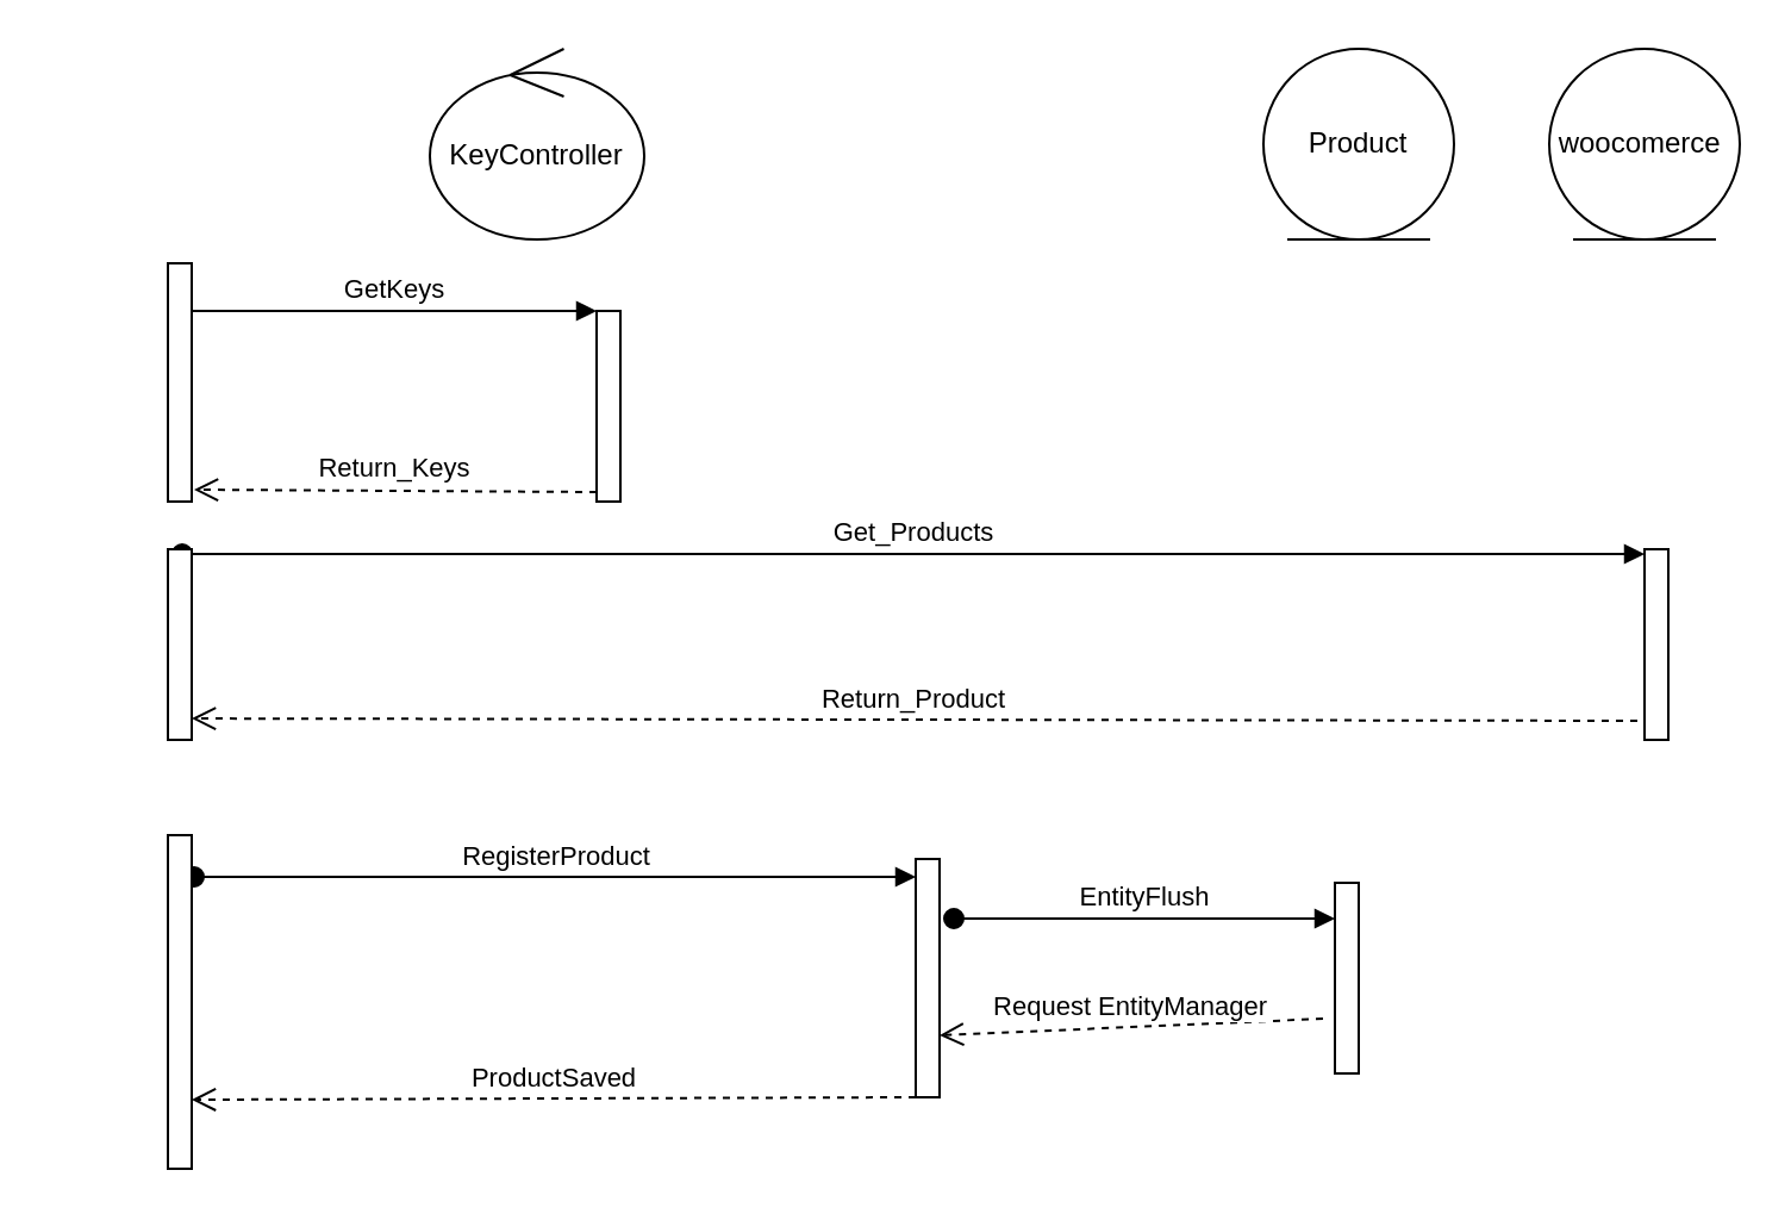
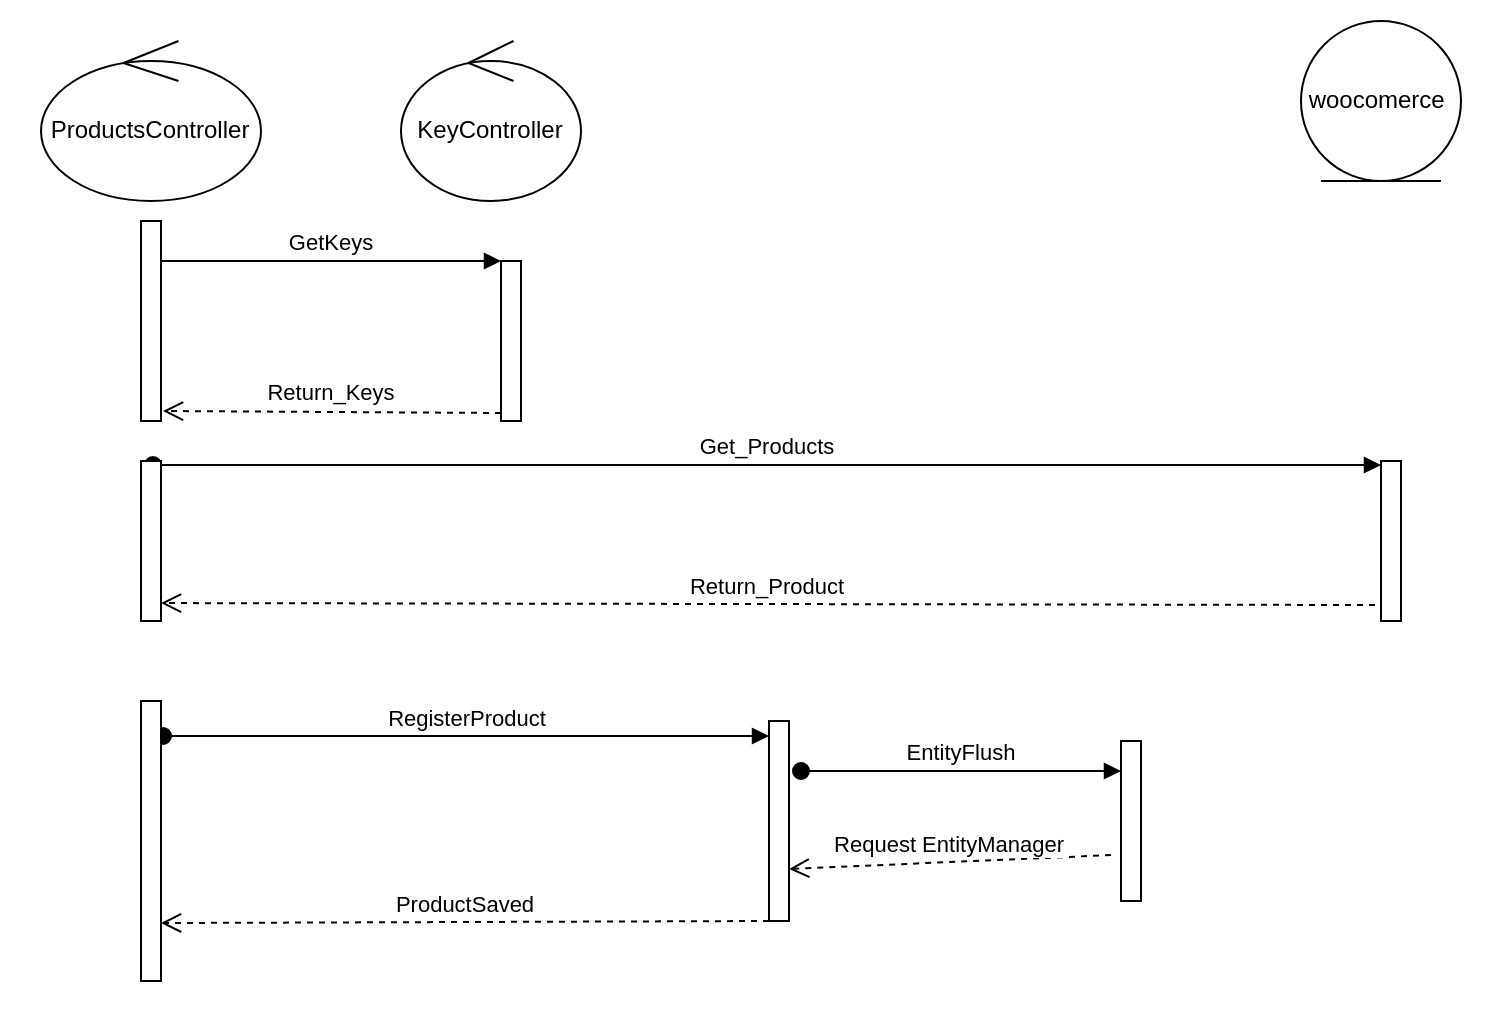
+ <mxCell id="2" value="ProductsController" style="ellipse;shape=umlControl;whiteSpace=wrap;html=1;" parent="1" vertex="1"><mxGeometry x="20" y="20" width="110" height="80" as="geometry" /></mxCell>
- <mxCell id="4" value="KeyController" style="ellipse;shape=umlControl;whiteSpace=wrap;html=1;" parent="1" vertex="1"><mxGeometry x="180" y="20" width="90" height="80" as="geometry" /></mxCell>
+ <mxCell id="4" value="KeyController" style="ellipse;shape=umlControl;whiteSpace=wrap;html=1;" parent="1" vertex="1"><mxGeometry x="200" y="20" width="90" height="80" as="geometry" /></mxCell>
- <mxCell id="13" value="Product" style="ellipse;shape=umlEntity;whiteSpace=wrap;html=1;" parent="1" vertex="1"><mxGeometry x="530" y="20" width="80" height="80" as="geometry" /></mxCell>
- <mxCell id="3" value="woocomerce&amp;nbsp;" style="ellipse;shape=umlEntity;whiteSpace=wrap;html=1;" parent="1" vertex="1"><mxGeometry x="650" y="20" width="80" height="80" as="geometry" /></mxCell>
+ <mxCell id="3" value="woocomerce&amp;nbsp;" style="ellipse;shape=umlEntity;whiteSpace=wrap;html=1;" parent="1" vertex="1"><mxGeometry x="650" y="10" width="80" height="80" as="geometry" /></mxCell>
